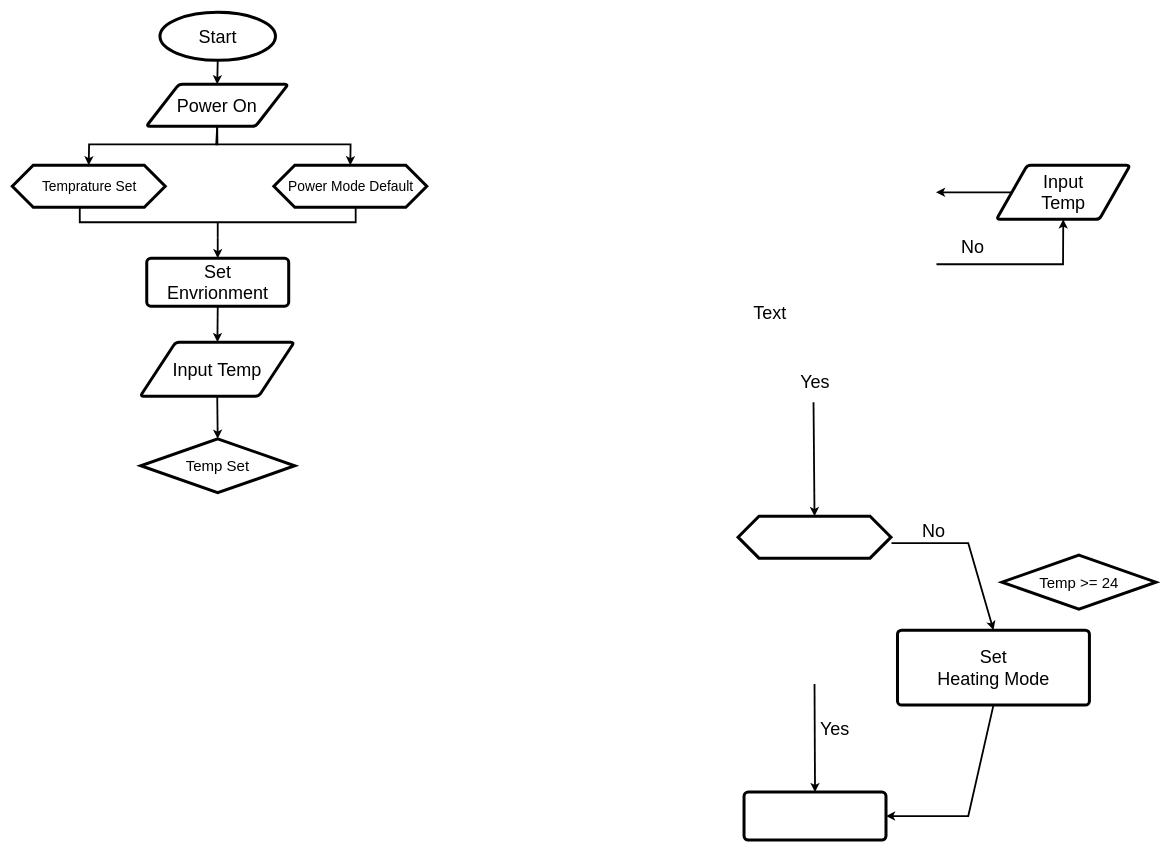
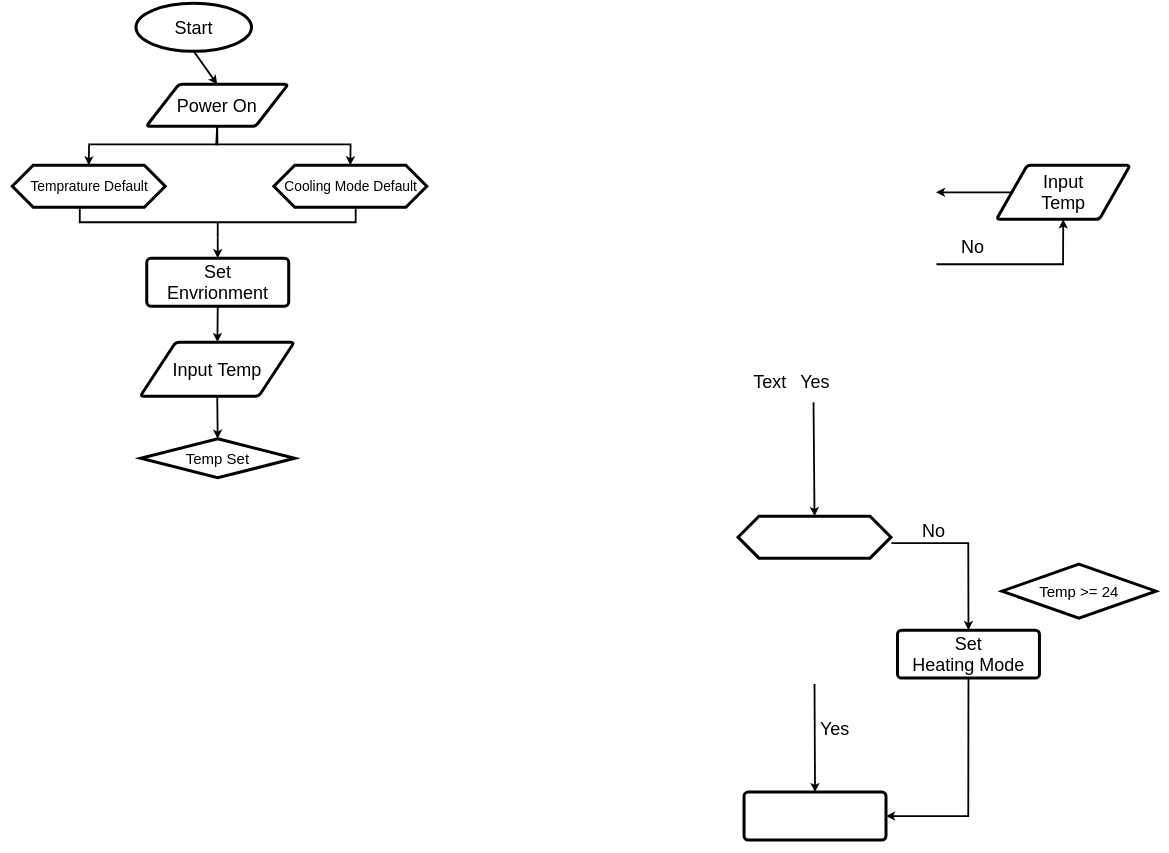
- <mxCell id="2" value="Start" style="strokeWidth=5;html=1;shape=mxgraph.flowchart.start_1;whiteSpace=wrap;fontSize=30;" vertex="1" parent="1"><mxGeometry x="266.2" y="20" width="192.6" height="80" as="geometry" /></mxCell>
+ <mxCell id="2" value="Start" style="strokeWidth=5;html=1;shape=mxgraph.flowchart.start_1;whiteSpace=wrap;fontSize=30;" vertex="1" parent="1"><mxGeometry x="226.2" y="5" width="192.6" height="80" as="geometry" /></mxCell>
- <mxCell id="4" value="Temprature Set" style="text;html=1;align=center;verticalAlign=middle;resizable=0;points=[];autosize=1;strokeColor=none;fillColor=none;fontSize=23;fontFamily=Helvetica;fontColor=default;" vertex="1" parent="1"><mxGeometry x="37.5" y="290" width="220" height="40" as="geometry" /></mxCell>
+ <mxCell id="4" value="Temprature Default" style="text;html=1;align=center;verticalAlign=middle;resizable=0;points=[];autosize=1;strokeColor=none;fillColor=none;fontSize=23;fontFamily=Helvetica;fontColor=default;" vertex="1" parent="1"><mxGeometry x="37.5" y="290" width="220" height="40" as="geometry" /></mxCell>
- <mxCell id="19" value="Power Mode Default" style="text;html=1;align=center;verticalAlign=middle;resizable=0;points=[];autosize=1;strokeColor=none;fillColor=none;fontSize=23;fontFamily=Helvetica;fontColor=default;" vertex="1" parent="1"><mxGeometry x="463.58" y="290" width="240" height="40" as="geometry" /></mxCell>
+ <mxCell id="19" value="Cooling Mode Default" style="text;html=1;align=center;verticalAlign=middle;resizable=0;points=[];autosize=1;strokeColor=none;fillColor=none;fontSize=23;fontFamily=Helvetica;fontColor=default;" vertex="1" parent="1"><mxGeometry x="463.58" y="290" width="240" height="40" as="geometry" /></mxCell>
- <mxCell id="30" value="Text" style="text;html=1;align=center;verticalAlign=middle;resizable=0;points=[];autosize=1;strokeColor=none;fillColor=none;fontSize=30;fontFamily=Helvetica;fontColor=default;" vertex="1" parent="1"><mxGeometry x="1243.33" y="495" width="80" height="50" as="geometry" /></mxCell>
+ <mxCell id="30" value="Text" style="text;html=1;align=center;verticalAlign=middle;resizable=0;points=[];autosize=1;strokeColor=none;fillColor=none;fontSize=30;fontFamily=Helvetica;fontColor=default;" vertex="1" parent="1"><mxGeometry x="1243.33" y="610" width="80" height="50" as="geometry" /></mxCell>
- <mxCell id="28" value="Temp Set" style="strokeWidth=5;html=1;shape=mxgraph.flowchart.decision;whiteSpace=wrap;strokeColor=default;fontFamily=Helvetica;fontSize=25;fontColor=default;fillColor=default;" vertex="1" parent="1"><mxGeometry x="234.17" y="731" width="256.66" height="90" as="geometry" /></mxCell>
+ <mxCell id="28" value="Temp Set" style="strokeWidth=5;html=1;shape=mxgraph.flowchart.decision;whiteSpace=wrap;strokeColor=default;fontFamily=Helvetica;fontSize=25;fontColor=default;fillColor=default;" vertex="1" parent="1"><mxGeometry x="234.17" y="731" width="256.66" height="65" as="geometry" /></mxCell>
- <mxCell id="26" value="Temp &amp;gt;= 24" style="strokeWidth=5;html=1;shape=mxgraph.flowchart.decision;whiteSpace=wrap;strokeColor=default;fontFamily=Helvetica;fontSize=25;fontColor=default;fillColor=default;" vertex="1" parent="1"><mxGeometry x="1670" y="925" width="256.66" height="90" as="geometry" /></mxCell>
+ <mxCell id="26" value="Temp &amp;gt;= 24" style="strokeWidth=5;html=1;shape=mxgraph.flowchart.decision;whiteSpace=wrap;strokeColor=default;fontFamily=Helvetica;fontSize=25;fontColor=default;fillColor=default;" vertex="1" parent="1"><mxGeometry x="1670" y="940" width="256.66" height="90" as="geometry" /></mxCell>
- <mxCell id="25" value="Set&lt;br&gt;Heating Mode" style="rounded=1;whiteSpace=wrap;html=1;absoluteArcSize=1;arcSize=14;strokeWidth=5;strokeColor=default;fontFamily=Helvetica;fontSize=30;fontColor=default;fillColor=default;" vertex="1" parent="1"><mxGeometry x="1495.83" y="1050" width="320" height="125" as="geometry" /></mxCell>
+ <mxCell id="25" value="Set&lt;br&gt;Heating Mode" style="rounded=1;whiteSpace=wrap;html=1;absoluteArcSize=1;arcSize=14;strokeWidth=5;strokeColor=default;fontFamily=Helvetica;fontSize=30;fontColor=default;fillColor=default;" vertex="1" parent="1"><mxGeometry x="1495.83" y="1050" width="236.68" height="80" as="geometry" /></mxCell>
